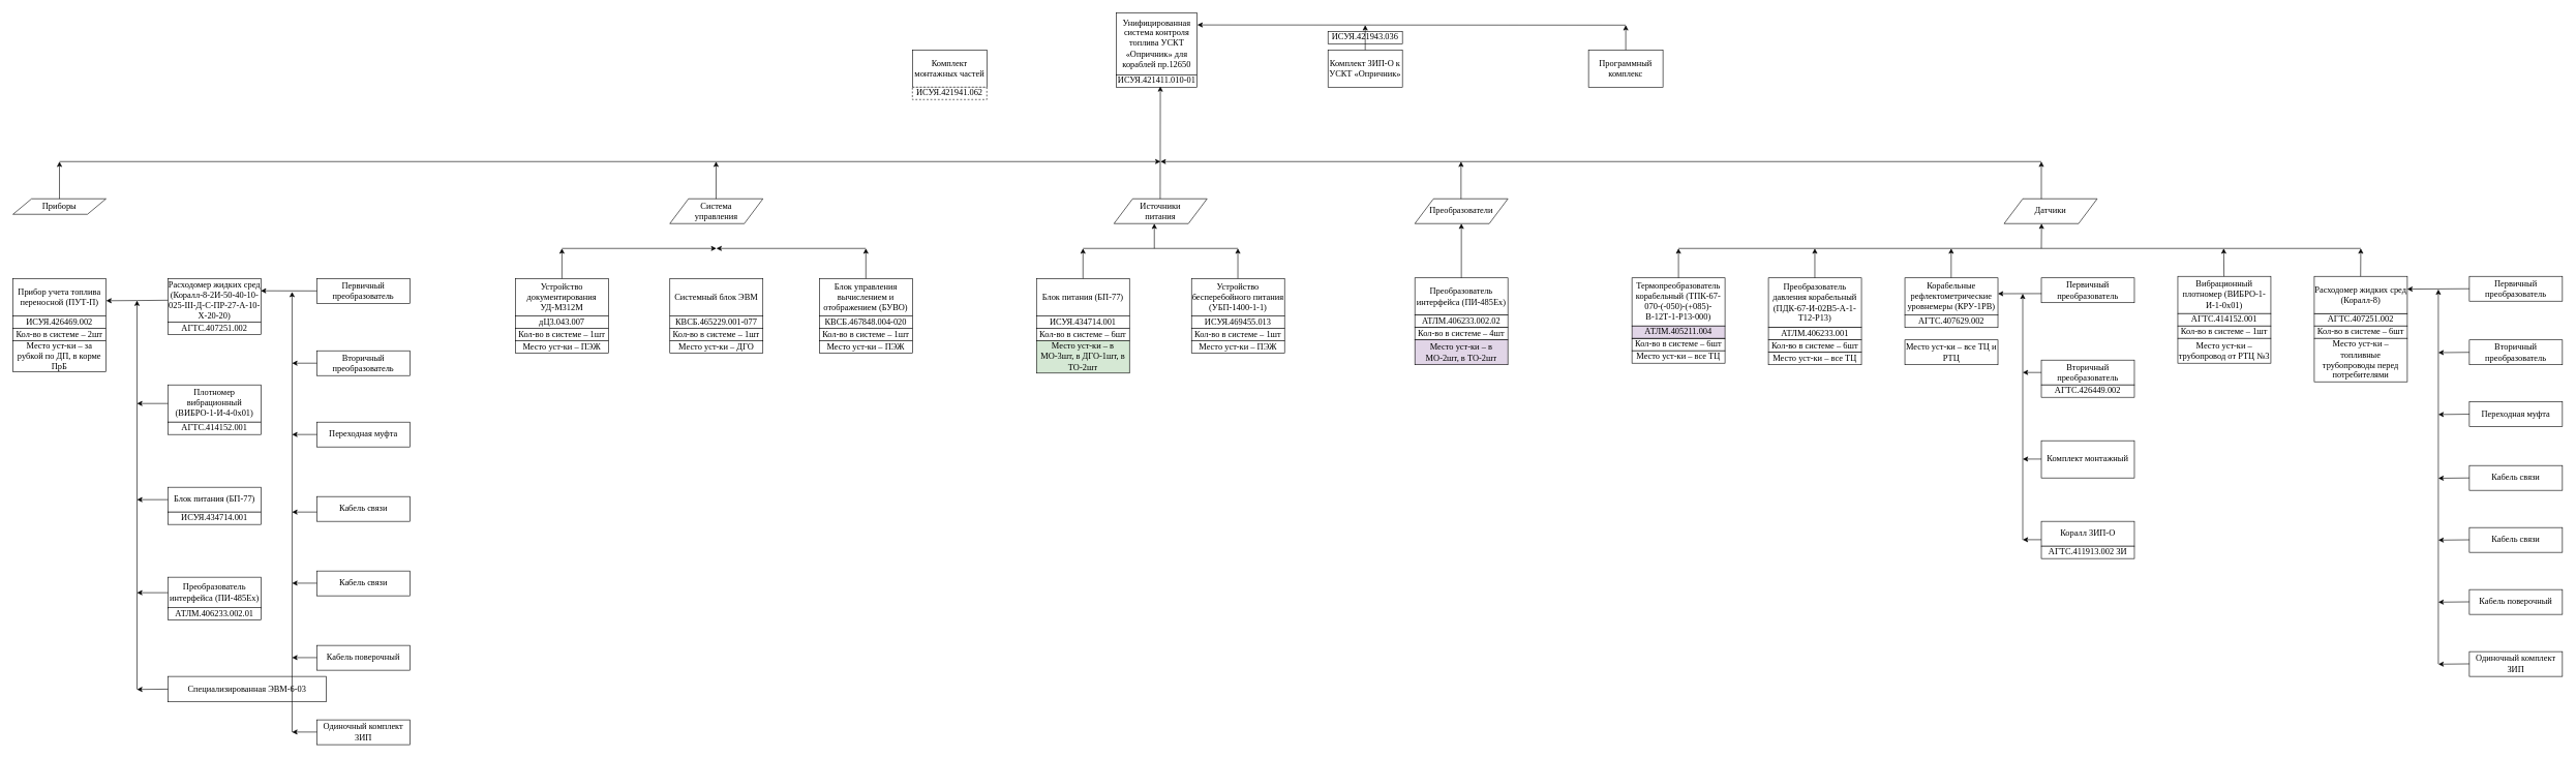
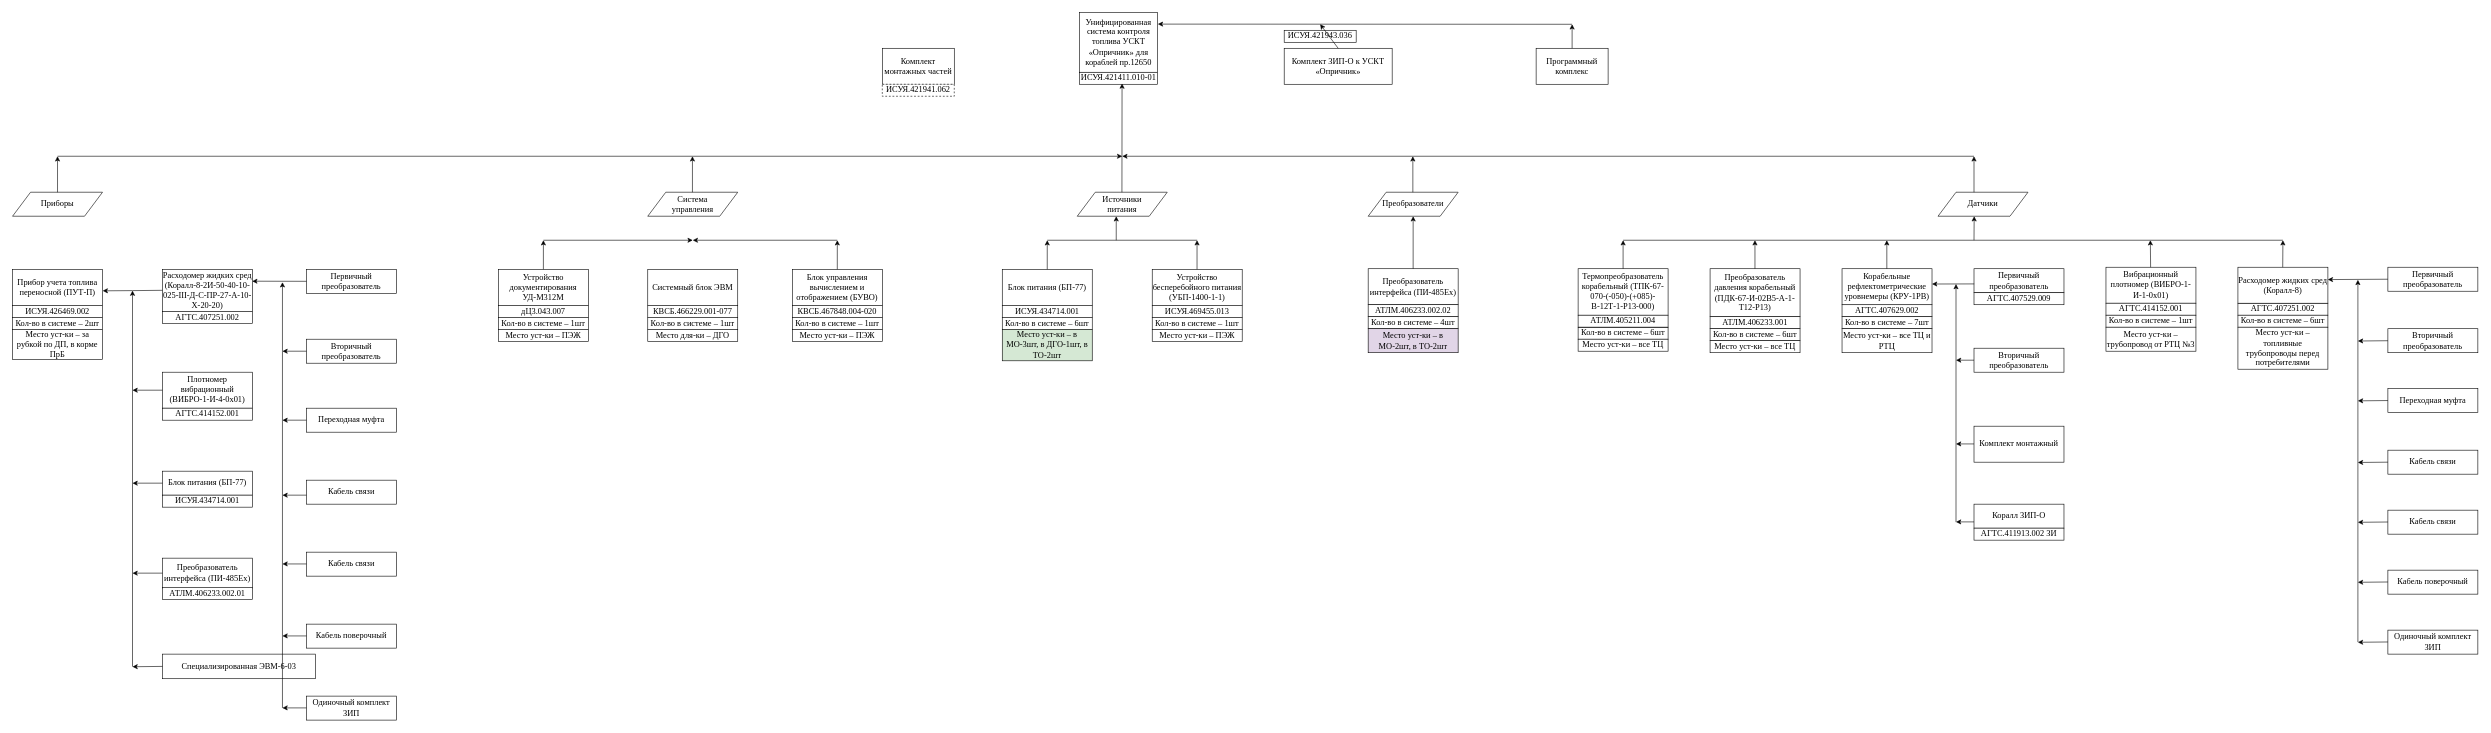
- <mxCell id="23" value="Комплект ЗИП-О к УСКТ «Опричник»" style="rounded=0;whiteSpace=wrap;html=1;fontFamily=Times New Roman;fontSize=14;" parent="1" vertex="1"><mxGeometry x="2140" y="80" width="120" height="60" as="geometry" /></mxCell>
+ <mxCell id="23" value="Комплект ЗИП-О к УСКТ «Опричник»" style="rounded=0;whiteSpace=wrap;html=1;fontFamily=Times New Roman;fontSize=14;" parent="1" vertex="1"><mxGeometry x="2140" y="80" width="180" height="60" as="geometry" /></mxCell>
- <mxCell id="79" value="Приборы" style="shape=parallelogram;perimeter=parallelogramPerimeter;whiteSpace=wrap;html=1;fontFamily=Times New Roman;fontSize=14;" parent="1" vertex="1"><mxGeometry x="20" y="320" width="150" height="25" as="geometry" /></mxCell>
+ <mxCell id="79" value="Приборы" style="shape=parallelogram;perimeter=parallelogramPerimeter;whiteSpace=wrap;html=1;fontFamily=Times New Roman;fontSize=14;" parent="1" vertex="1"><mxGeometry x="20" y="320" width="150" height="40" as="geometry" /></mxCell>
+ <mxCell id="59" value="АГТС.407529.009" style="rounded=0;whiteSpace=wrap;html=1;fontFamily=Times New Roman;fontSize=14;" parent="1" vertex="1"><mxGeometry x="3290" y="487.5" width="150" height="20" as="geometry" /></mxCell>
- <mxCell id="6" value="КВСБ.465229.001-077" style="rounded=0;whiteSpace=wrap;html=1;fontFamily=Times New Roman;fontSize=14;" parent="1" vertex="1"><mxGeometry x="1079" y="508.5" width="150" height="20" as="geometry" /></mxCell>
+ <mxCell id="6" value="КВСБ.466229.001-077" style="rounded=0;whiteSpace=wrap;html=1;fontFamily=Times New Roman;fontSize=14;" parent="1" vertex="1"><mxGeometry x="1079" y="508.5" width="150" height="20" as="geometry" /></mxCell>
- <mxCell id="20" value="АТЛМ.405211.004" style="rounded=0;whiteSpace=wrap;html=1;fontFamily=Times New Roman;fontSize=14;fillColor=#e1d5e7;" parent="1" vertex="1"><mxGeometry x="2630" y="525" width="150" height="20" as="geometry" /></mxCell>
+ <mxCell id="20" value="АТЛМ.405211.004" style="rounded=0;whiteSpace=wrap;html=1;fontFamily=Times New Roman;fontSize=14;" parent="1" vertex="1"><mxGeometry x="2630" y="525" width="150" height="20" as="geometry" /></mxCell>
+ <mxCell id="62" value="Кол-во в системе – 7шт" style="rounded=0;whiteSpace=wrap;html=1;labelBackgroundColor=none;fontFamily=Times New Roman;fontSize=14;" parent="1" vertex="1"><mxGeometry x="3070" y="527.5" width="150" height="20" as="geometry" /></mxCell>
- <mxCell id="89" value="Место уст-ки – ДГО" style="rounded=0;whiteSpace=wrap;html=1;fontFamily=Times New Roman;fontSize=14;" parent="1" vertex="1"><mxGeometry x="1079" y="548.5" width="150" height="20" as="geometry" /></mxCell>
+ <mxCell id="89" value="Место для-ки – ДГО" style="rounded=0;whiteSpace=wrap;html=1;fontFamily=Times New Roman;fontSize=14;" parent="1" vertex="1"><mxGeometry x="1079" y="548.5" width="150" height="20" as="geometry" /></mxCell>
- <mxCell id="60" value="АГТС.426449.002" style="rounded=0;whiteSpace=wrap;html=1;fontFamily=Times New Roman;fontSize=14;" parent="1" vertex="1"><mxGeometry x="3290" y="620" width="150" height="20" as="geometry" /></mxCell>
